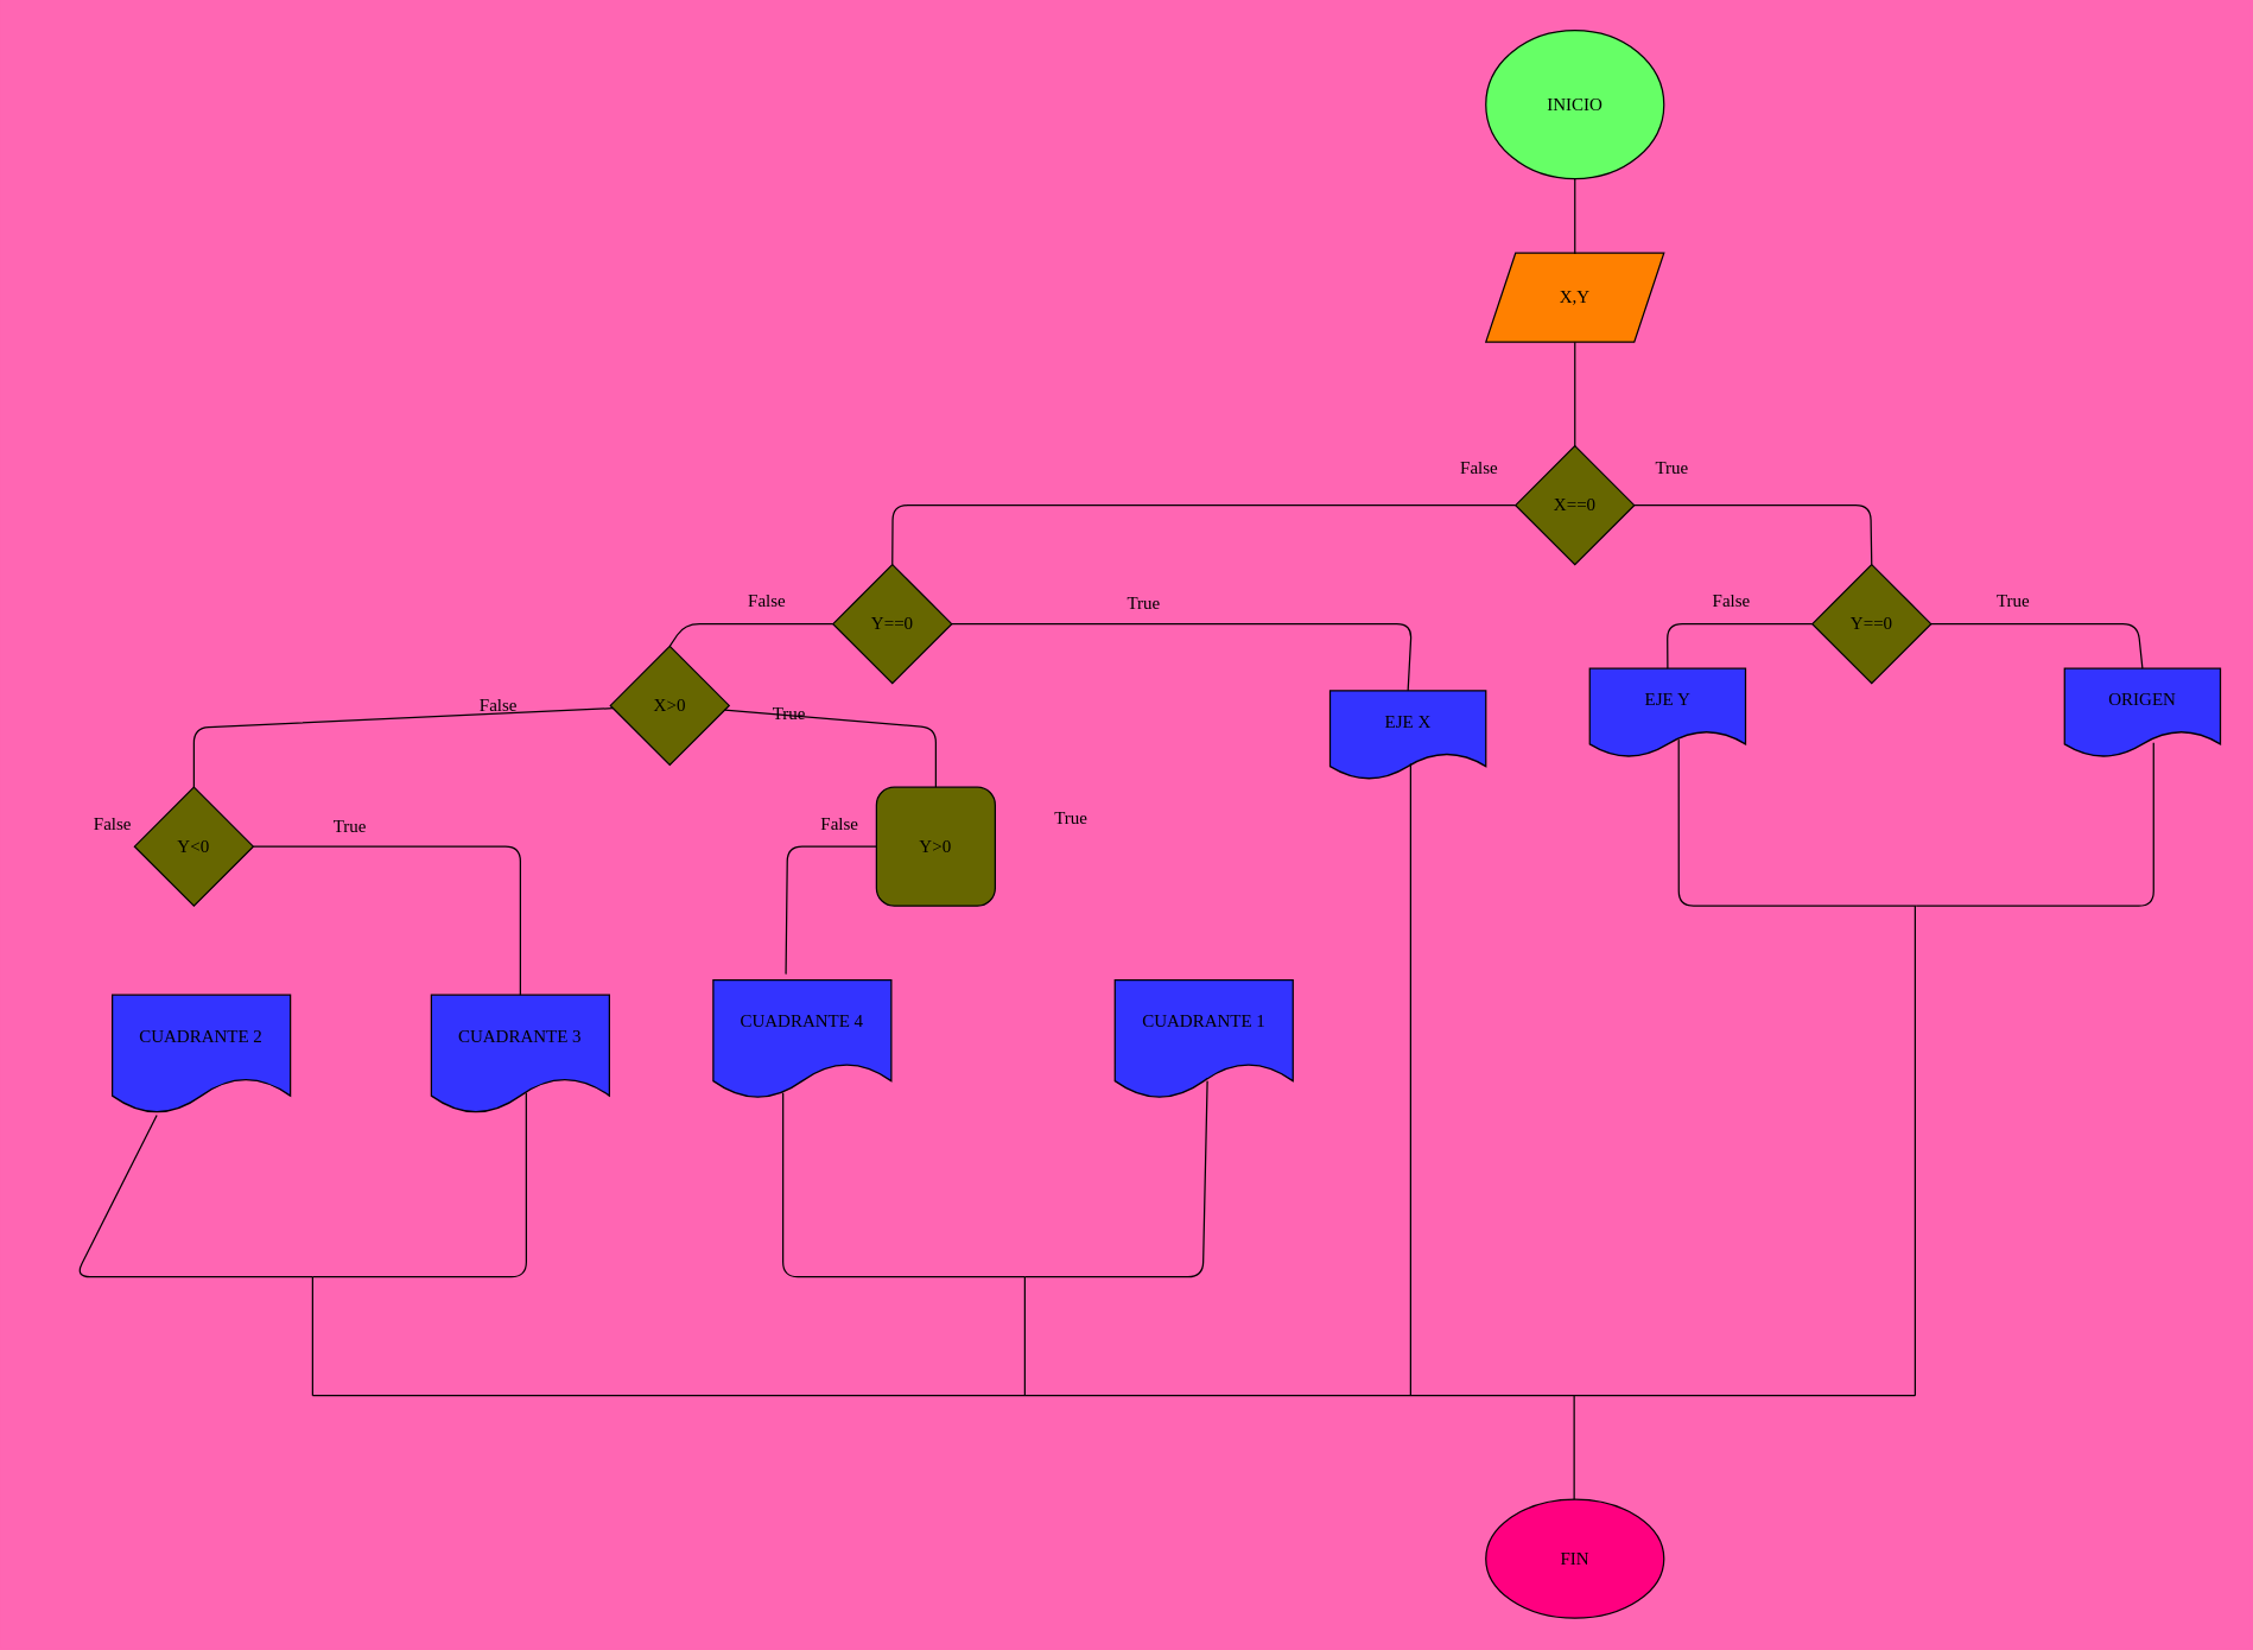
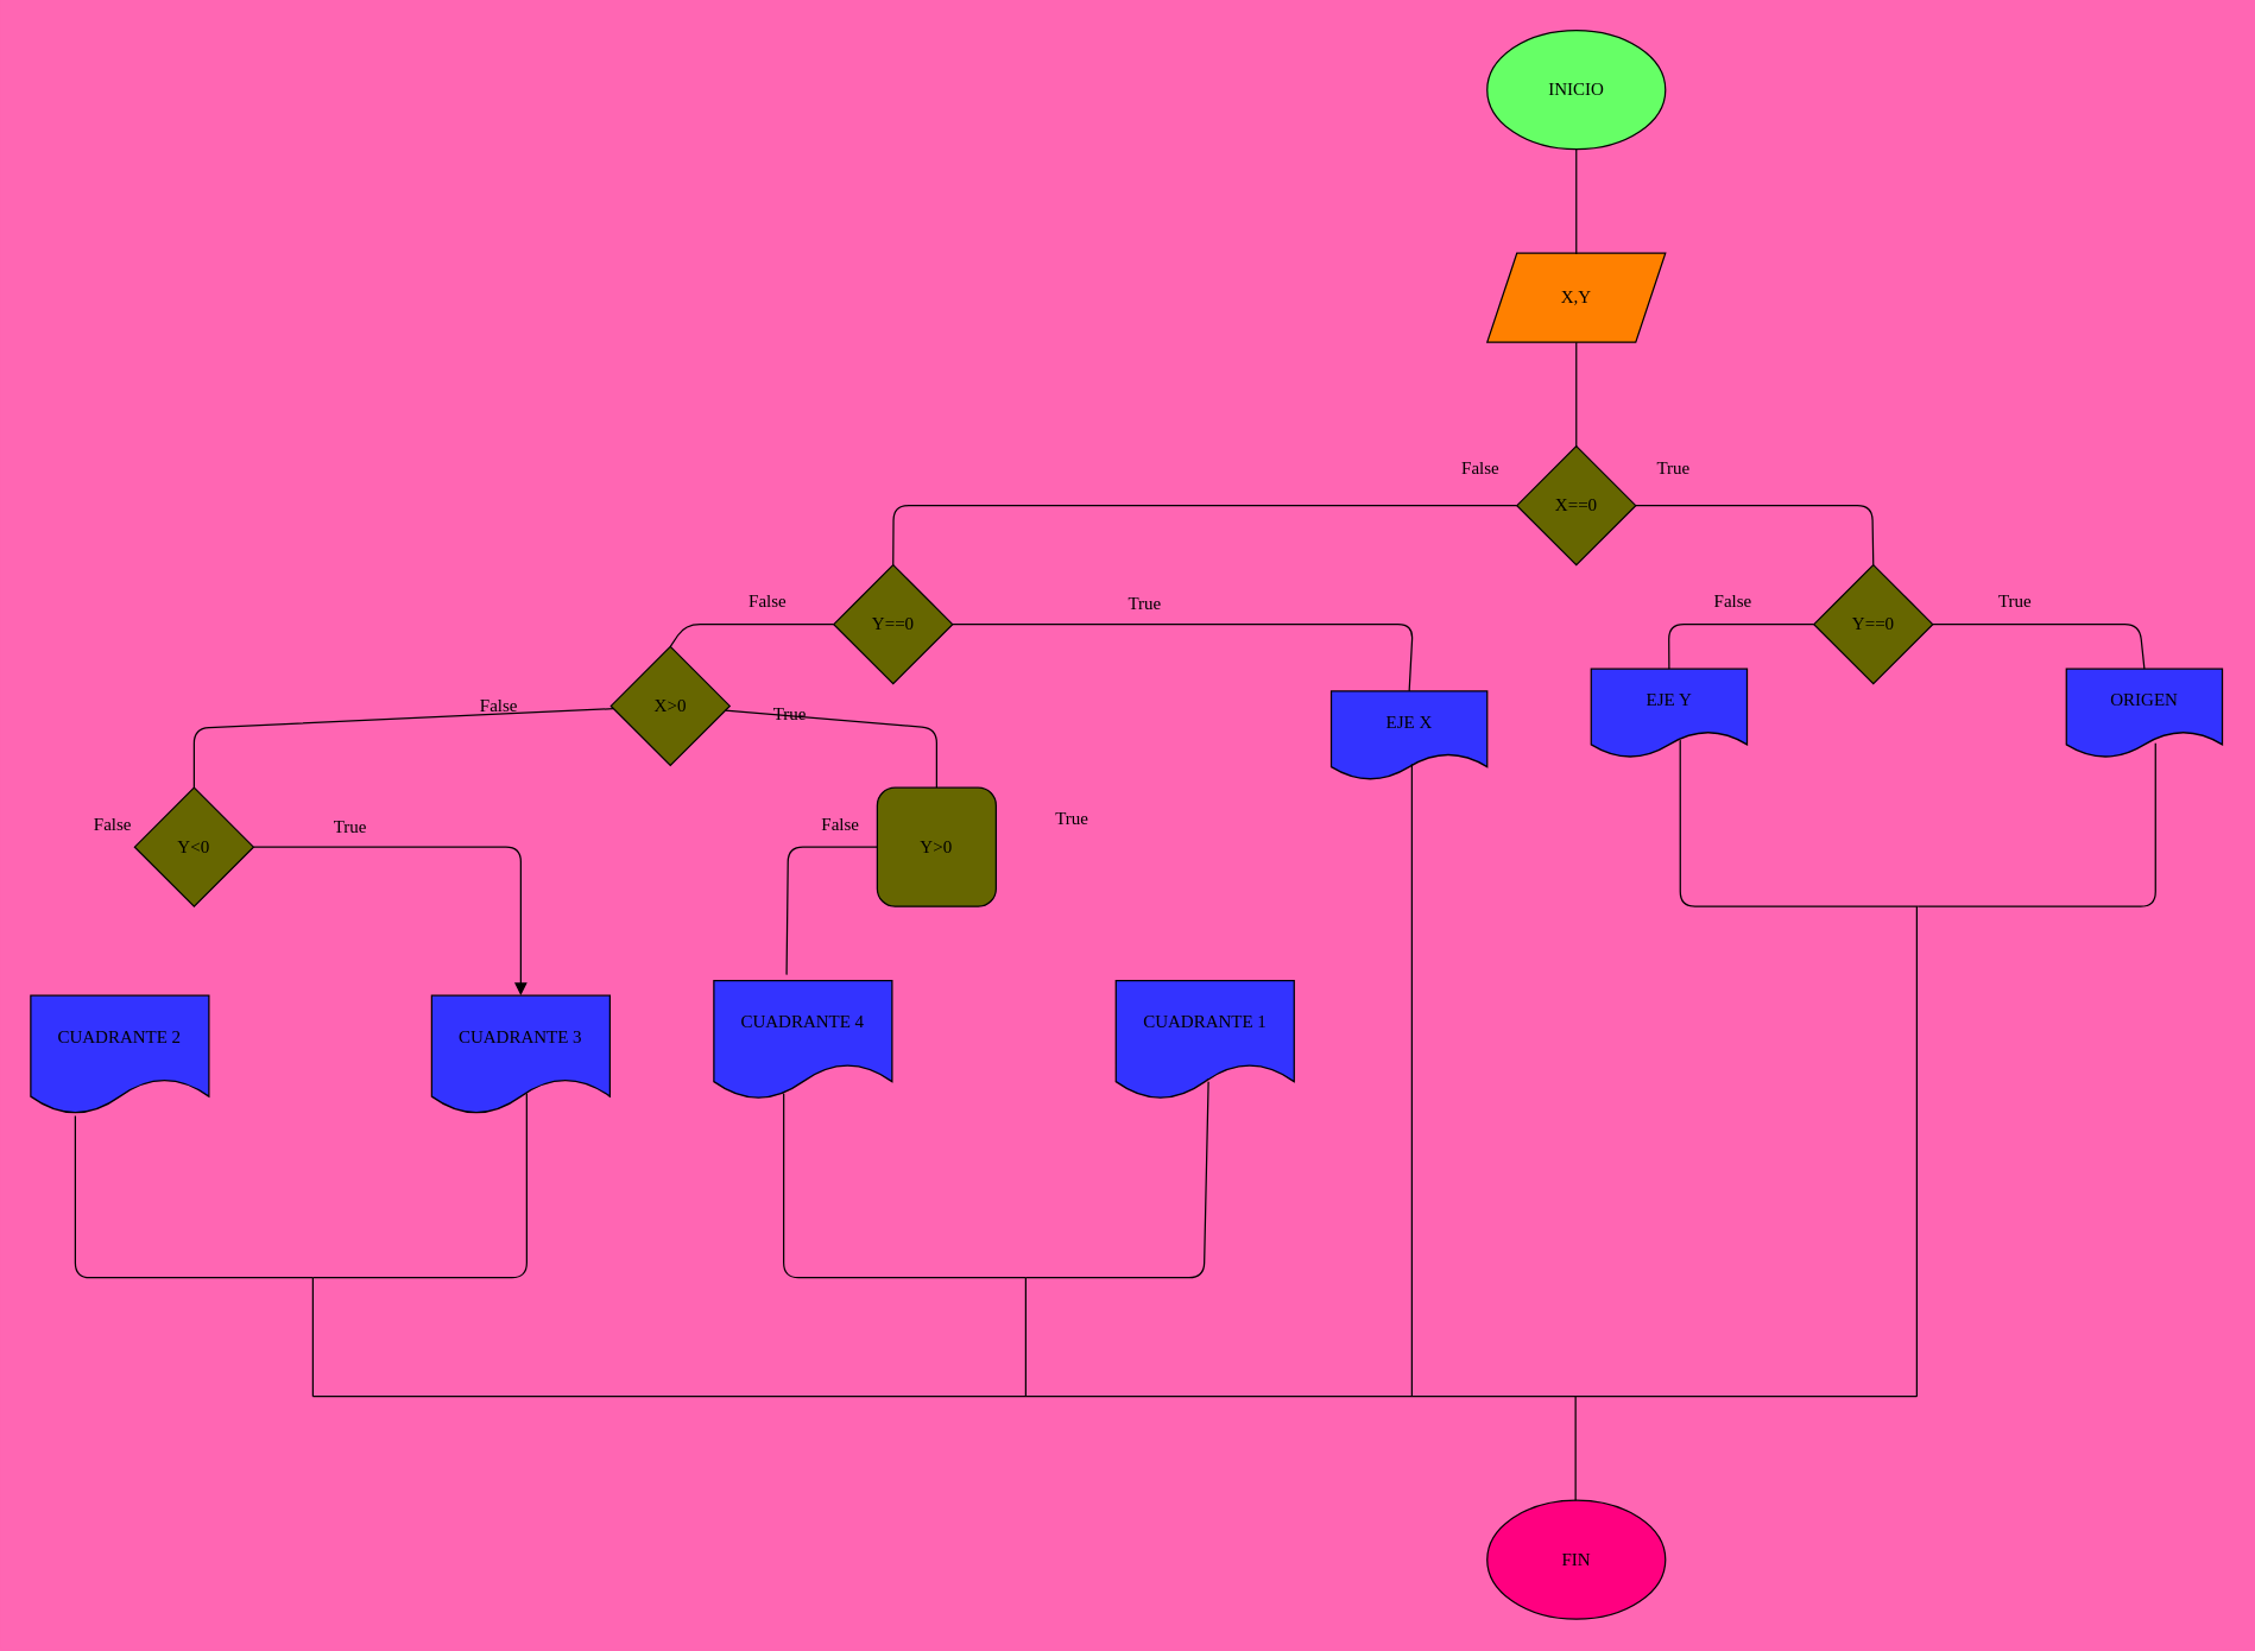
- <mxCell id="3" value="&lt;font face=&quot;Times New Roman&quot;&gt;INICIO&lt;/font&gt;" style="ellipse;whiteSpace=wrap;html=1;fillColor=#66FF66;" vertex="1" parent="1"><mxGeometry x="1000.71" y="20" width="120" height="100" as="geometry" /></mxCell>
+ <mxCell id="3" value="&lt;font face=&quot;Times New Roman&quot;&gt;INICIO&lt;/font&gt;" style="ellipse;whiteSpace=wrap;html=1;fillColor=#66FF66;" vertex="1" parent="1"><mxGeometry x="1000.71" y="20" width="120" height="80" as="geometry" /></mxCell>
- <mxCell id="37" value="" style="endArrow=none;html=1;fontFamily=Times New Roman;fontSize=12;entryX=0.5;entryY=0;entryDx=0;entryDy=0;exitX=1;exitY=0.5;exitDx=0;exitDy=0;" edge="1" parent="1" source="24" target="29"><mxGeometry width="50" height="50" relative="1" as="geometry"><mxPoint x="170" y="620" as="sourcePoint" /><mxPoint x="240.711" y="570" as="targetPoint" /><Array as="points"><mxPoint x="350" y="570" /></Array></mxGeometry></mxCell>
+ <mxCell id="37" value="" style="endArrow=block;html=1;fontFamily=Times New Roman;fontSize=12;entryX=0.5;entryY=0;entryDx=0;entryDy=0;exitX=1;exitY=0.5;exitDx=0;exitDy=0;" edge="1" parent="1" source="24" target="29"><mxGeometry width="50" height="50" relative="1" as="geometry"><mxPoint x="170" y="620" as="sourcePoint" /><mxPoint x="240.711" y="570" as="targetPoint" /><Array as="points"><mxPoint x="350" y="570" /></Array></mxGeometry></mxCell>
- <mxCell id="26" value="CUADRANTE 2" style="shape=document;whiteSpace=wrap;html=1;boundedLbl=1;fontFamily=Times New Roman;fontSize=12;fillColor=#3333FF;" vertex="1" parent="1"><mxGeometry x="75" y="670" width="120" height="80" as="geometry" /></mxCell>
+ <mxCell id="26" value="CUADRANTE 2" style="shape=document;whiteSpace=wrap;html=1;boundedLbl=1;fontFamily=Times New Roman;fontSize=12;fillColor=#3333FF;" vertex="1" parent="1"><mxGeometry x="20" y="670" width="120" height="80" as="geometry" /></mxCell>
